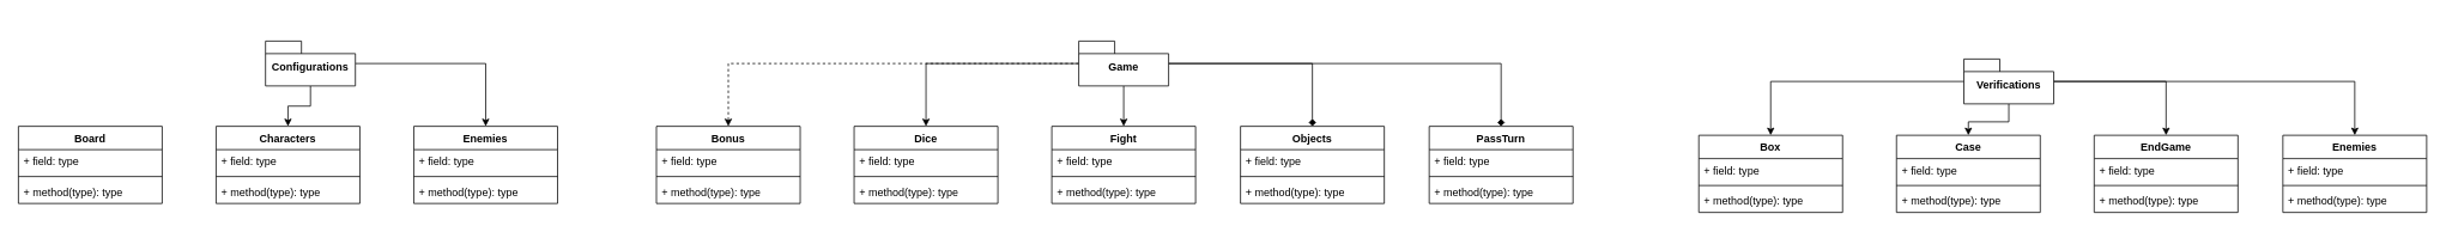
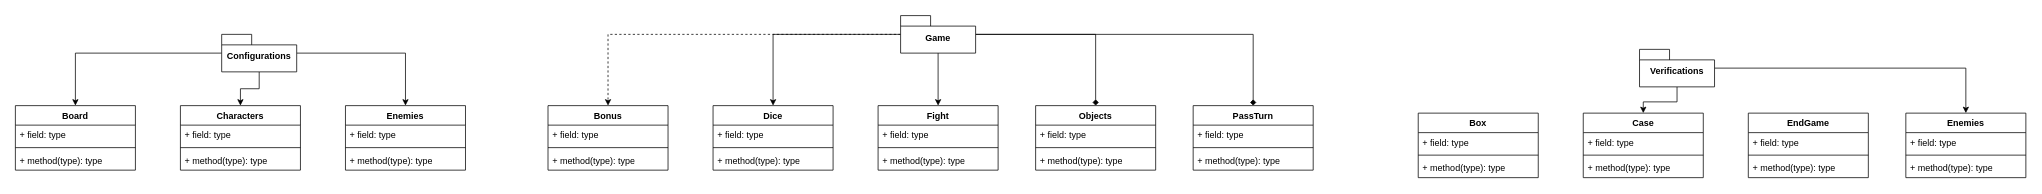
- <mxCell id="27" value="Game" style="shape=folder;fontStyle=1;spacingTop=10;tabWidth=40;tabHeight=14;tabPosition=left;html=1;whiteSpace=wrap;" vertex="1" parent="1"><mxGeometry x="1200" y="45" width="100" height="50" as="geometry" /></mxCell>
+ <mxCell id="27" value="Game" style="shape=folder;fontStyle=1;spacingTop=10;tabWidth=40;tabHeight=14;tabPosition=left;html=1;whiteSpace=wrap;" vertex="1" parent="1"><mxGeometry x="1200" y="20" width="100" height="50" as="geometry" /></mxCell>
+ <mxCell id="6" style="edgeStyle=orthogonalEdgeStyle;rounded=0;orthogonalLoop=1;jettySize=auto;html=1;entryX=0.5;entryY=0;entryDx=0;entryDy=0;" edge="1" parent="1" source="9" target="2"><mxGeometry relative="1" as="geometry" /></mxCell>
- <mxCell id="48" style="edgeStyle=orthogonalEdgeStyle;rounded=0;orthogonalLoop=1;jettySize=auto;html=1;entryX=0.5;entryY=0;entryDx=0;entryDy=0;" edge="1" parent="1" source="52" target="44"><mxGeometry relative="1" as="geometry" /></mxCell>
- <mxCell id="50" style="edgeStyle=orthogonalEdgeStyle;rounded=0;orthogonalLoop=1;jettySize=auto;html=1;entryX=0.5;entryY=0;entryDx=0;entryDy=0;" edge="1" parent="1" source="52" target="57"><mxGeometry relative="1" as="geometry" /></mxCell>
